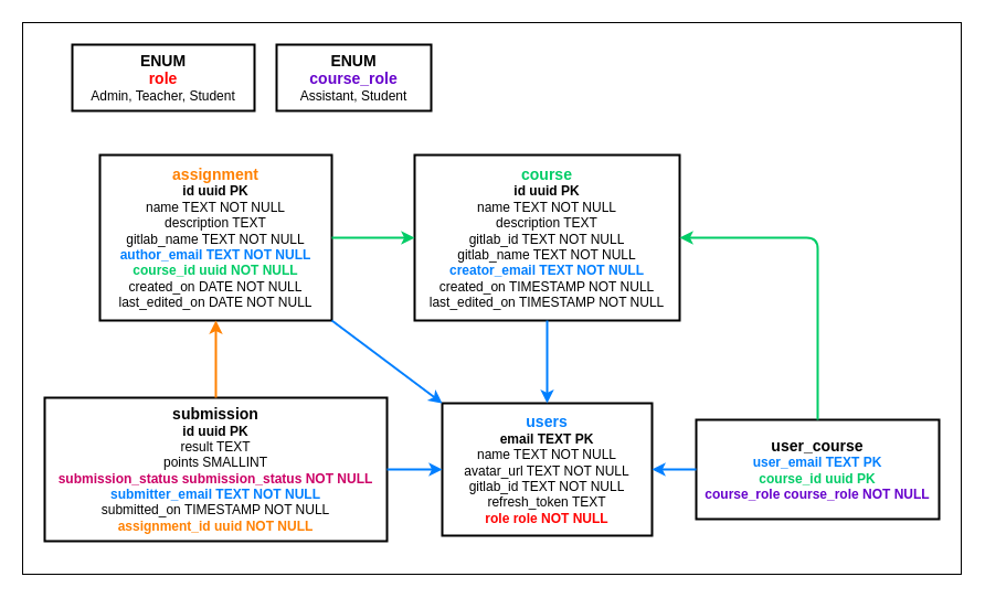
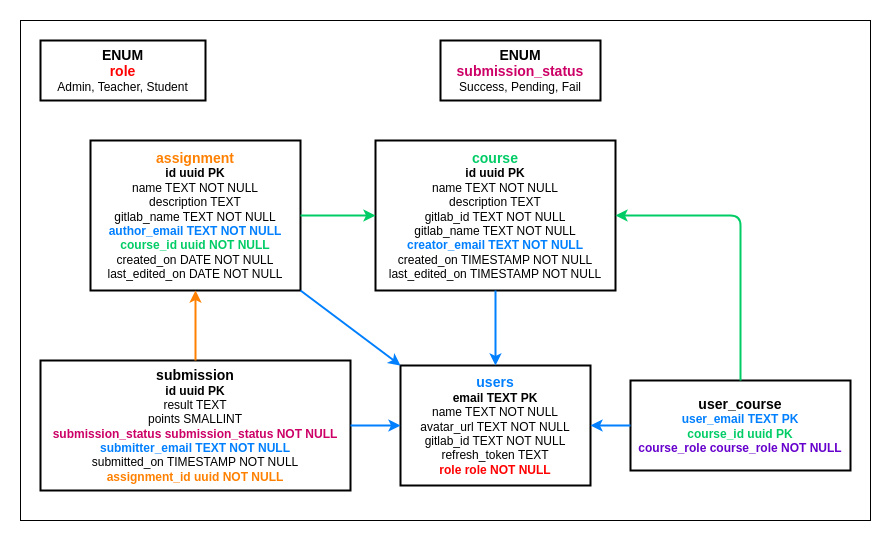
- <mxCell id="3" value="&lt;b&gt;&lt;font style=&quot;font-size: 14px&quot;&gt;ENUM&lt;br&gt;&lt;font color=&quot;#ff0000&quot;&gt;role&lt;/font&gt;&lt;/font&gt;&lt;/b&gt;&lt;br&gt;Admin, Teacher, Student" style="rounded=0;whiteSpace=wrap;html=1;fillColor=#FFFFFF;fontColor=#000000;strokeColor=#000000;strokeWidth=2;" parent="1" vertex="1"><mxGeometry x="65" y="40" width="165" height="60" as="geometry" /></mxCell>
+ <mxCell id="3" value="&lt;b&gt;&lt;font style=&quot;font-size: 14px&quot;&gt;ENUM&lt;br&gt;&lt;font color=&quot;#ff0000&quot;&gt;role&lt;/font&gt;&lt;/font&gt;&lt;/b&gt;&lt;br&gt;Admin, Teacher, Student" style="rounded=0;whiteSpace=wrap;html=1;fillColor=#FFFFFF;fontColor=#000000;strokeColor=#000000;strokeWidth=2;" parent="1" vertex="1"><mxGeometry x="40" y="40" width="165" height="60" as="geometry" /></mxCell>
- <mxCell id="4" value="&lt;b style=&quot;font-size: 14px&quot;&gt;ENUM&lt;br&gt;&lt;font color=&quot;#6600cc&quot;&gt;course_role&lt;br&gt;&lt;/font&gt;&lt;/b&gt;Assistant, Student" style="rounded=0;whiteSpace=wrap;html=1;fillColor=#FFFFFF;fontColor=#000000;strokeColor=#000000;strokeWidth=2;" parent="1" vertex="1"><mxGeometry x="250" y="40" width="140" height="60" as="geometry" /></mxCell>
+ <mxCell id="5" value="&lt;b&gt;&lt;font style=&quot;font-size: 14px&quot;&gt;ENUM&lt;br&gt;&lt;font color=&quot;#cc0066&quot;&gt;submission_status&lt;br&gt;&lt;/font&gt;&lt;/font&gt;&lt;/b&gt;Success, Pending, Fail" style="rounded=0;whiteSpace=wrap;html=1;fillColor=#FFFFFF;fontColor=#000000;strokeColor=#000000;strokeWidth=2;" parent="1" vertex="1"><mxGeometry x="440" y="40" width="160" height="60" as="geometry" /></mxCell>
